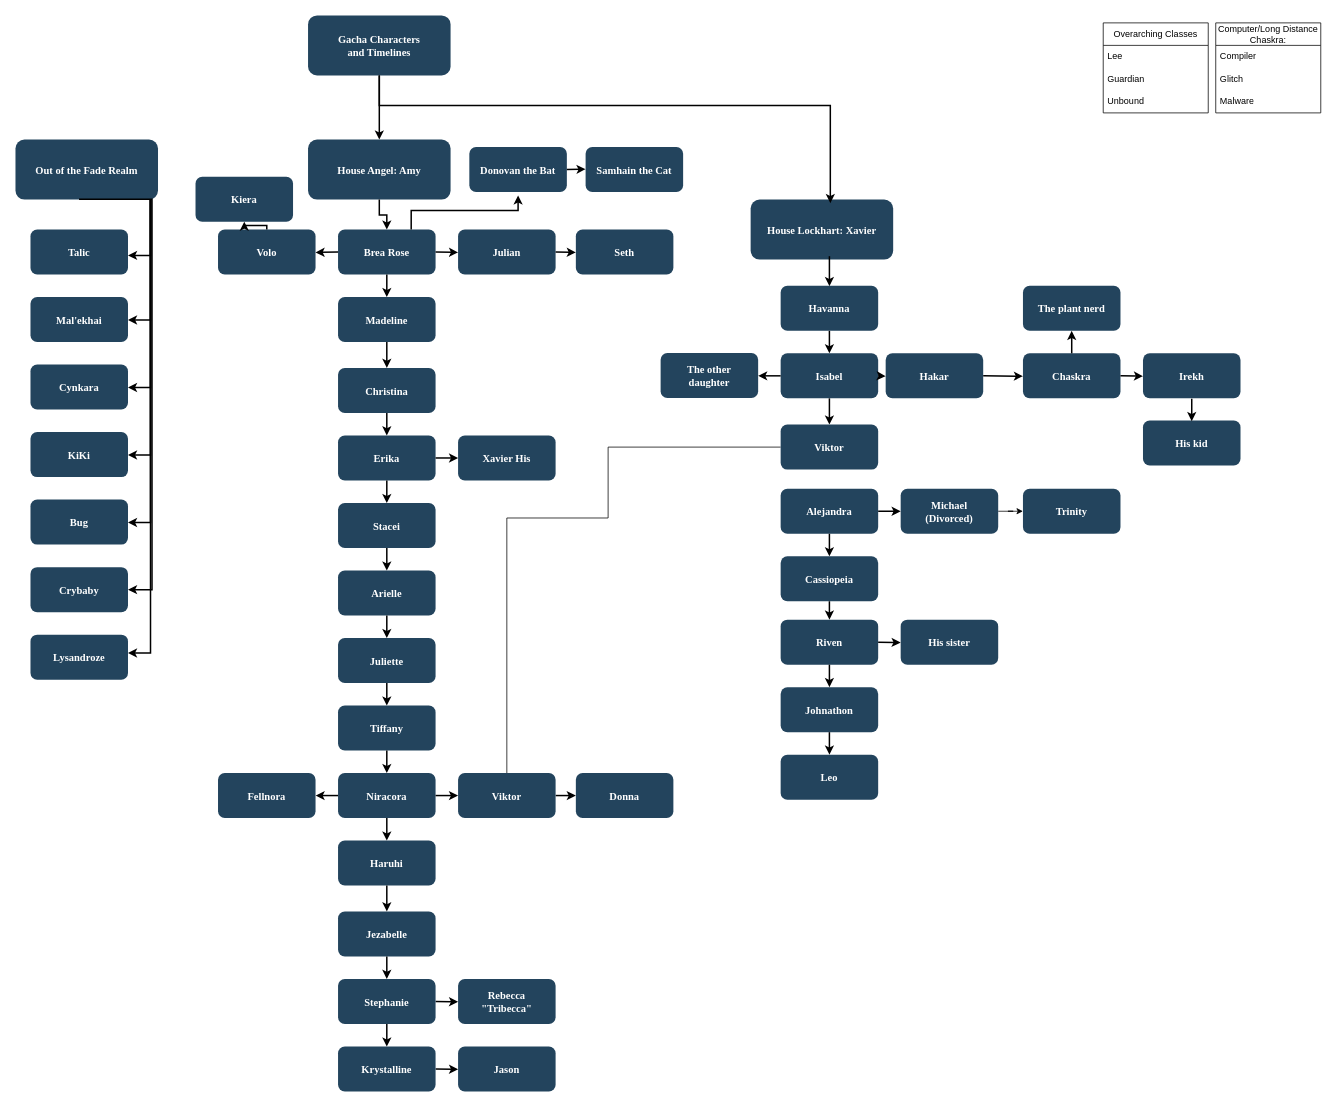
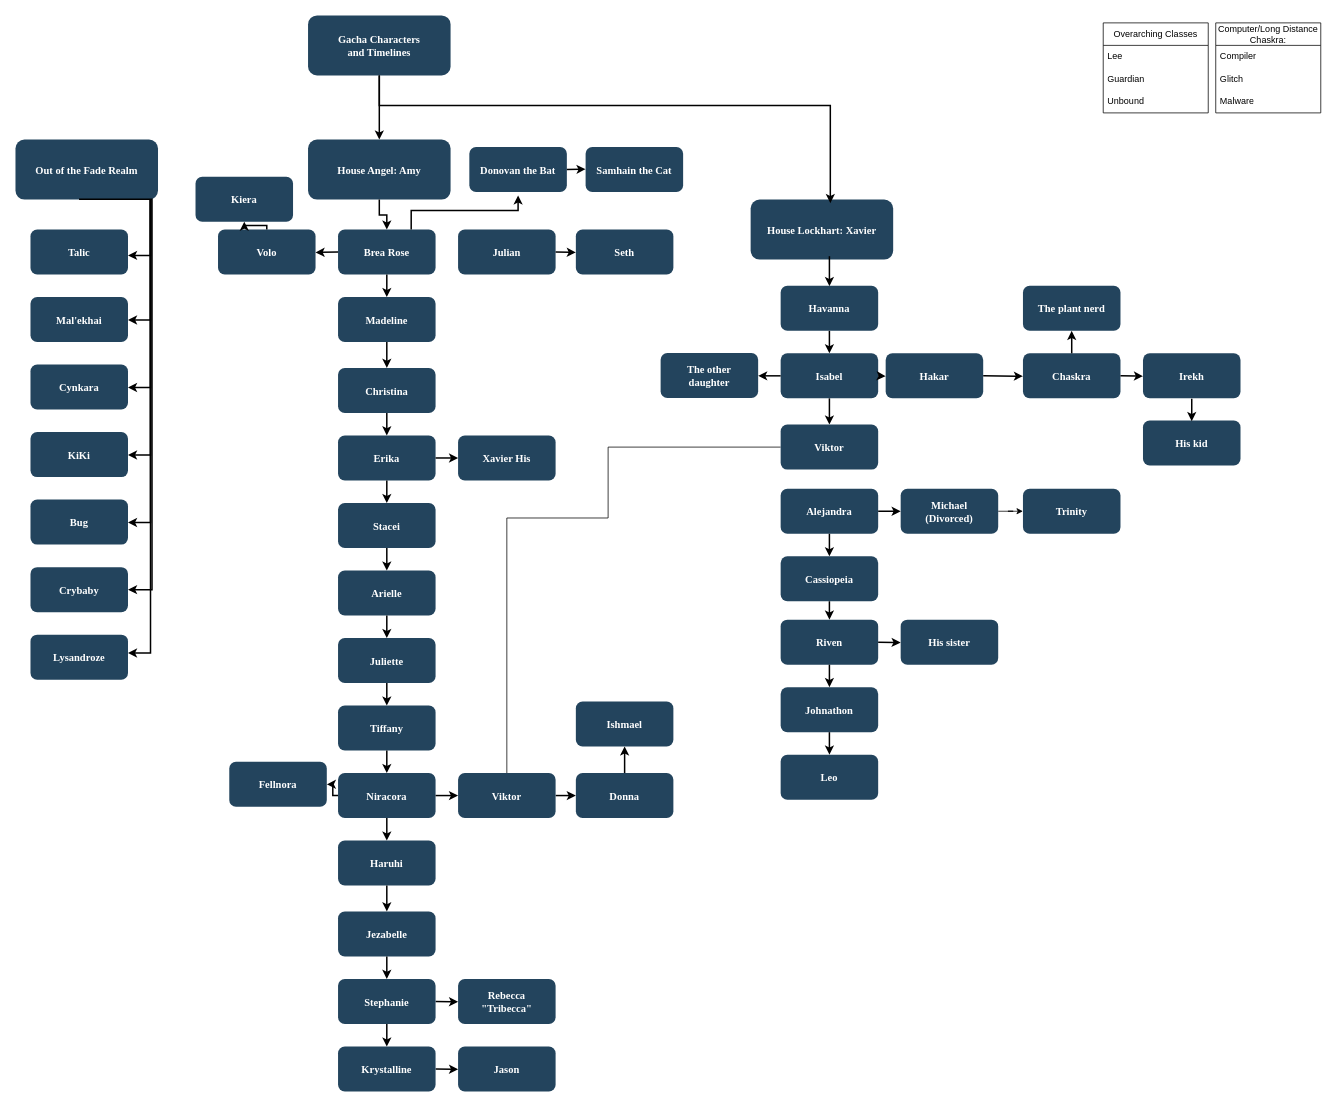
- <mxCell id="36" value="" style="edgeStyle=elbowEdgeStyle;elbow=vertical;strokeWidth=2;rounded=0;exitX=1;exitY=0.5;exitDx=0;exitDy=0;entryX=0;entryY=0.5;entryDx=0;entryDy=0;" edge="1" parent="1" source="14" target="33"><mxGeometry x="-23" y="135.5" width="100" height="100" as="geometry"><mxPoint x="590" y="340" as="sourcePoint" /><mxPoint x="600" y="310" as="targetPoint" /></mxGeometry></mxCell>
+ <mxCell id="77" value="Ishmael" style="rounded=1;fillColor=#23445D;gradientColor=none;strokeColor=none;fontColor=#FFFFFF;fontStyle=1;fontFamily=Tahoma;fontSize=14" vertex="1" parent="1"><mxGeometry x="767" y="934.5" width="130" height="60" as="geometry" /></mxCell>
+ <mxCell id="76" value="" style="edgeStyle=elbowEdgeStyle;elbow=vertical;strokeWidth=2;rounded=0;exitX=0.5;exitY=0;exitDx=0;exitDy=0;entryX=0.5;entryY=1;entryDx=0;entryDy=0;" edge="1" parent="1" source="55" target="77"><mxGeometry x="-23" y="135.5" width="100" height="100" as="geometry"><mxPoint x="810" y="934.5" as="sourcePoint" /><mxPoint x="832" y="1004.5" as="targetPoint" /></mxGeometry></mxCell>
- <mxCell id="72" value="Fellnora" style="rounded=1;fillColor=#23445D;gradientColor=none;strokeColor=none;fontColor=#FFFFFF;fontStyle=1;fontFamily=Tahoma;fontSize=14" vertex="1" parent="1"><mxGeometry x="290" y="1030" width="130" height="60" as="geometry" /></mxCell>
+ <mxCell id="72" value="Fellnora" style="rounded=1;fillColor=#23445D;gradientColor=none;strokeColor=none;fontColor=#FFFFFF;fontStyle=1;fontFamily=Tahoma;fontSize=14" vertex="1" parent="1"><mxGeometry x="305" y="1015" width="130" height="60" as="geometry" /></mxCell>
